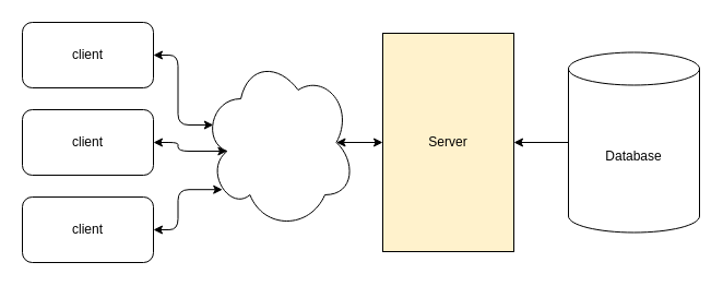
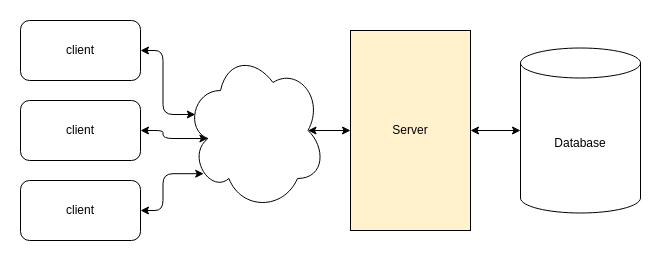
- <mxCell id="5" style="edgeStyle=orthogonalEdgeStyle;rounded=0;orthogonalLoop=1;jettySize=auto;html=1;exitX=1;exitY=0.5;exitDx=0;exitDy=0;startArrow=classic;startFill=1;endArrow=none;" parent="1" source="6" target="7" edge="1"><mxGeometry relative="1" as="geometry"><mxPoint x="595" y="70" as="targetPoint" /></mxGeometry></mxCell>
+ <mxCell id="5" style="edgeStyle=orthogonalEdgeStyle;rounded=0;orthogonalLoop=1;jettySize=auto;html=1;exitX=1;exitY=0.5;exitDx=0;exitDy=0;startArrow=classic;startFill=1;" parent="1" source="6" target="7" edge="1"><mxGeometry relative="1" as="geometry"><mxPoint x="595" y="70" as="targetPoint" /></mxGeometry></mxCell>
